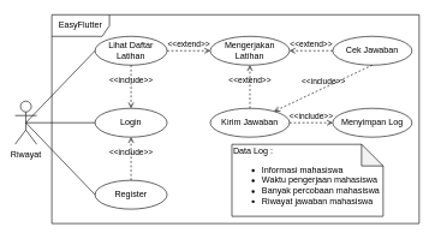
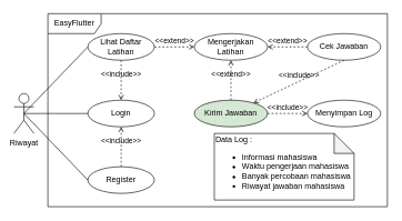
- <mxCell id="9" value="Kirim Jawaban" style="ellipse;whiteSpace=wrap;html=1;" vertex="1" parent="1"><mxGeometry x="291" y="150" width="110" height="40" as="geometry" /></mxCell>
+ <mxCell id="9" value="Kirim Jawaban" style="ellipse;whiteSpace=wrap;html=1;fillColor=#d5e8d4;" vertex="1" parent="1"><mxGeometry x="291" y="150" width="110" height="40" as="geometry" /></mxCell>
